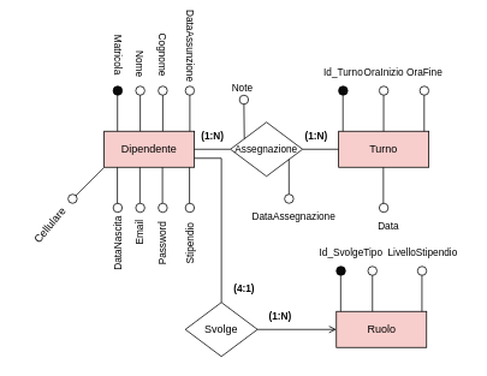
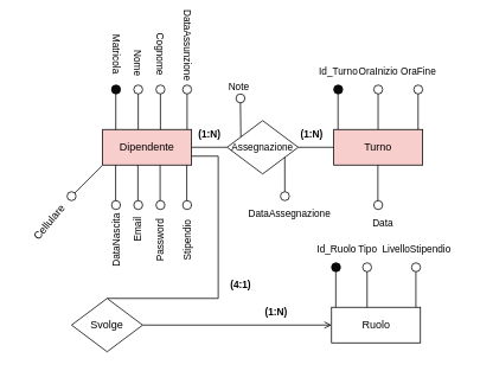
- <mxCell id="16" value="Id_Svolge" style="text;html=1;align=center;verticalAlign=middle;resizable=0;points=[];autosize=1;strokeColor=none;fillColor=none;fontFamily=Helvetica;fontSize=11;fontColor=default;labelBackgroundColor=default;" parent="1" vertex="1"><mxGeometry x="342.5" y="250" width="70" height="30" as="geometry" /></mxCell>
+ <mxCell id="16" value="Id_Ruolo" style="text;html=1;align=center;verticalAlign=middle;resizable=0;points=[];autosize=1;strokeColor=none;fillColor=none;fontFamily=Helvetica;fontSize=11;fontColor=default;labelBackgroundColor=default;" parent="1" vertex="1"><mxGeometry x="342.5" y="250" width="70" height="30" as="geometry" /></mxCell>
- <mxCell id="8" value="Svolge" style="shape=rhombus;perimeter=rhombusPerimeter;whiteSpace=wrap;html=1;align=center;" parent="1" vertex="1"><mxGeometry x="205" y="320" width="80" height="60" as="geometry" /></mxCell>
+ <mxCell id="8" value="Svolge" style="shape=rhombus;perimeter=rhombusPerimeter;whiteSpace=wrap;html=1;align=center;" parent="1" vertex="1"><mxGeometry x="80" y="320" width="80" height="60" as="geometry" /></mxCell>
- <mxCell id="3" value="Ruolo" style="whiteSpace=wrap;html=1;align=center;fillColor=#f8cecc;" parent="1" vertex="1"><mxGeometry x="372.5" y="330" width="100" height="40" as="geometry" /></mxCell>
+ <mxCell id="3" value="Ruolo" style="whiteSpace=wrap;html=1;align=center;" parent="1" vertex="1"><mxGeometry x="372.5" y="330" width="100" height="40" as="geometry" /></mxCell>
